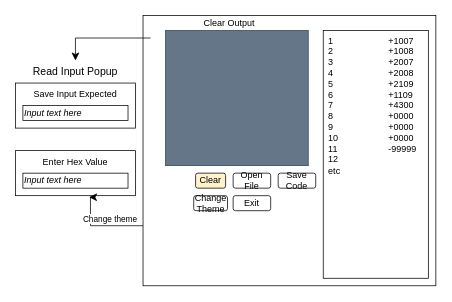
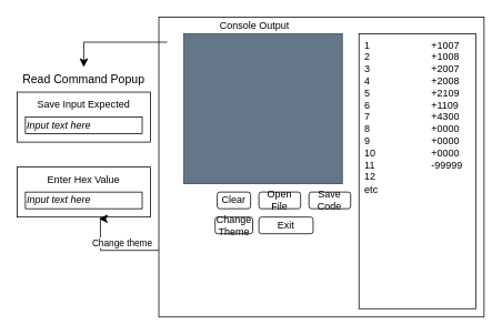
- <mxCell id="8" value="Clear Output" style="text;html=1;align=center;verticalAlign=middle;whiteSpace=wrap;rounded=0;" parent="1" vertex="1"><mxGeometry x="220" y="20" width="170" height="20" as="geometry" /></mxCell>
+ <mxCell id="8" value="Console Output" style="text;html=1;align=center;verticalAlign=middle;whiteSpace=wrap;rounded=0;" parent="1" vertex="1"><mxGeometry x="220" y="20" width="170" height="20" as="geometry" /></mxCell>
- <mxCell id="10" value="Read Input Popup" style="text;html=1;align=center;verticalAlign=middle;whiteSpace=wrap;rounded=0;fontSize=14;" parent="1" vertex="1"><mxGeometry x="20" y="80" width="160" height="30" as="geometry" /></mxCell>
+ <mxCell id="10" value="Read Command Popup" style="text;html=1;align=center;verticalAlign=middle;whiteSpace=wrap;rounded=0;fontSize=14;" parent="1" vertex="1"><mxGeometry x="20" y="80" width="160" height="30" as="geometry" /></mxCell>
- <mxCell id="5" value="Clear" style="rounded=1;whiteSpace=wrap;html=1;fillColor=#fff2cc;" parent="1" vertex="1"><mxGeometry x="260" y="230" width="40" height="20" as="geometry" /></mxCell>
+ <mxCell id="5" value="Clear" style="rounded=1;whiteSpace=wrap;html=1;" parent="1" vertex="1"><mxGeometry x="260" y="230" width="40" height="20" as="geometry" /></mxCell>
- <mxCell id="9" value="Exit" style="rounded=1;whiteSpace=wrap;html=1;" parent="1" vertex="1"><mxGeometry x="310" y="260" width="50" height="20" as="geometry" /></mxCell>
+ <mxCell id="9" value="Exit" style="rounded=1;whiteSpace=wrap;html=1;" parent="1" vertex="1"><mxGeometry x="310" y="260" width="65" height="20" as="geometry" /></mxCell>
